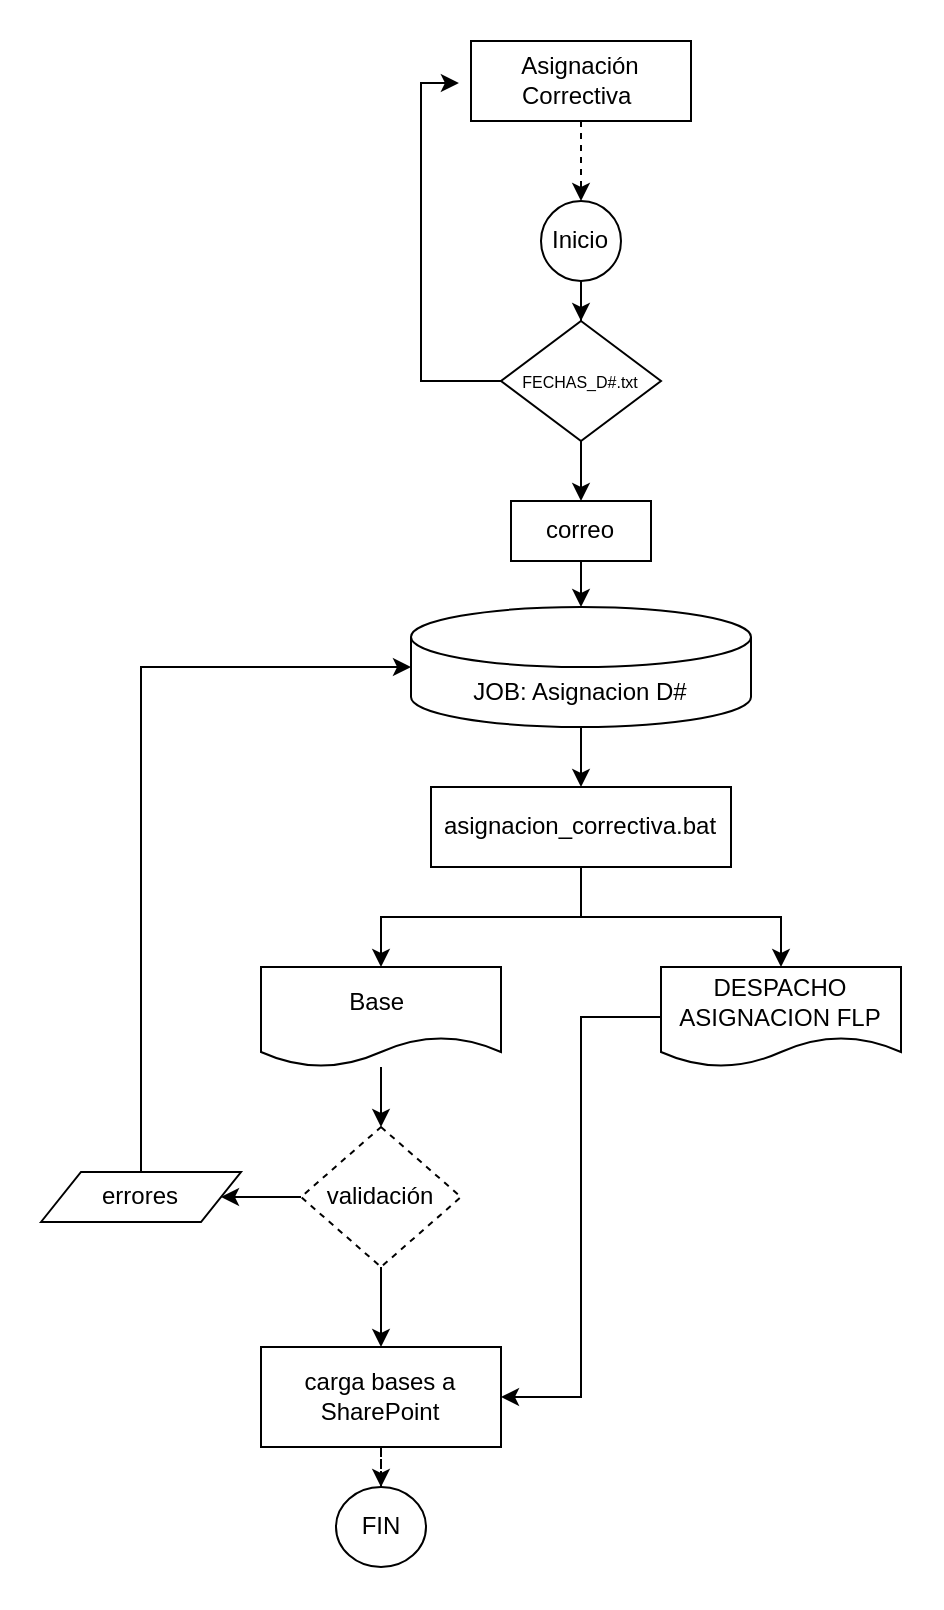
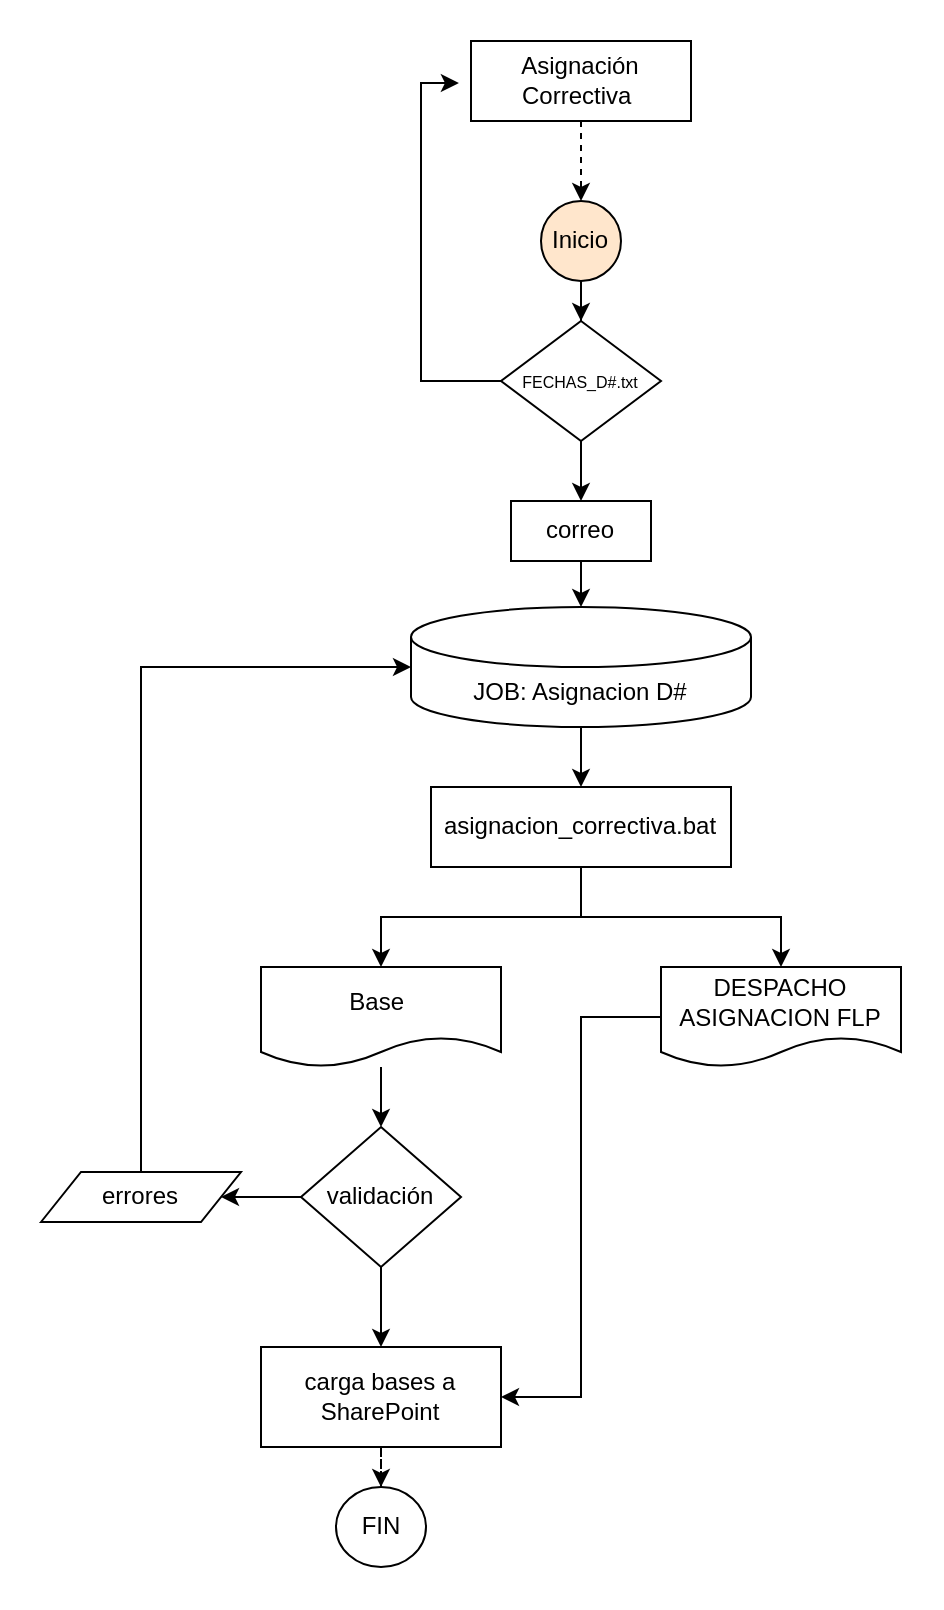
- <mxCell id="3" value="Inicio" style="ellipse;whiteSpace=wrap;html=1;" vertex="1" parent="1"><mxGeometry x="270" y="100" width="40" height="40" as="geometry" /></mxCell>
+ <mxCell id="3" value="Inicio" style="ellipse;whiteSpace=wrap;html=1;fillColor=#ffe6cc;" vertex="1" parent="1"><mxGeometry x="270" y="100" width="40" height="40" as="geometry" /></mxCell>
- <mxCell id="15" value="validación" style="rhombus;whiteSpace=wrap;html=1;dashed=1;" vertex="1" parent="1"><mxGeometry x="150" y="563" width="80" height="70" as="geometry" /></mxCell>
+ <mxCell id="15" value="validación" style="rhombus;whiteSpace=wrap;html=1;" vertex="1" parent="1"><mxGeometry x="150" y="563" width="80" height="70" as="geometry" /></mxCell>
